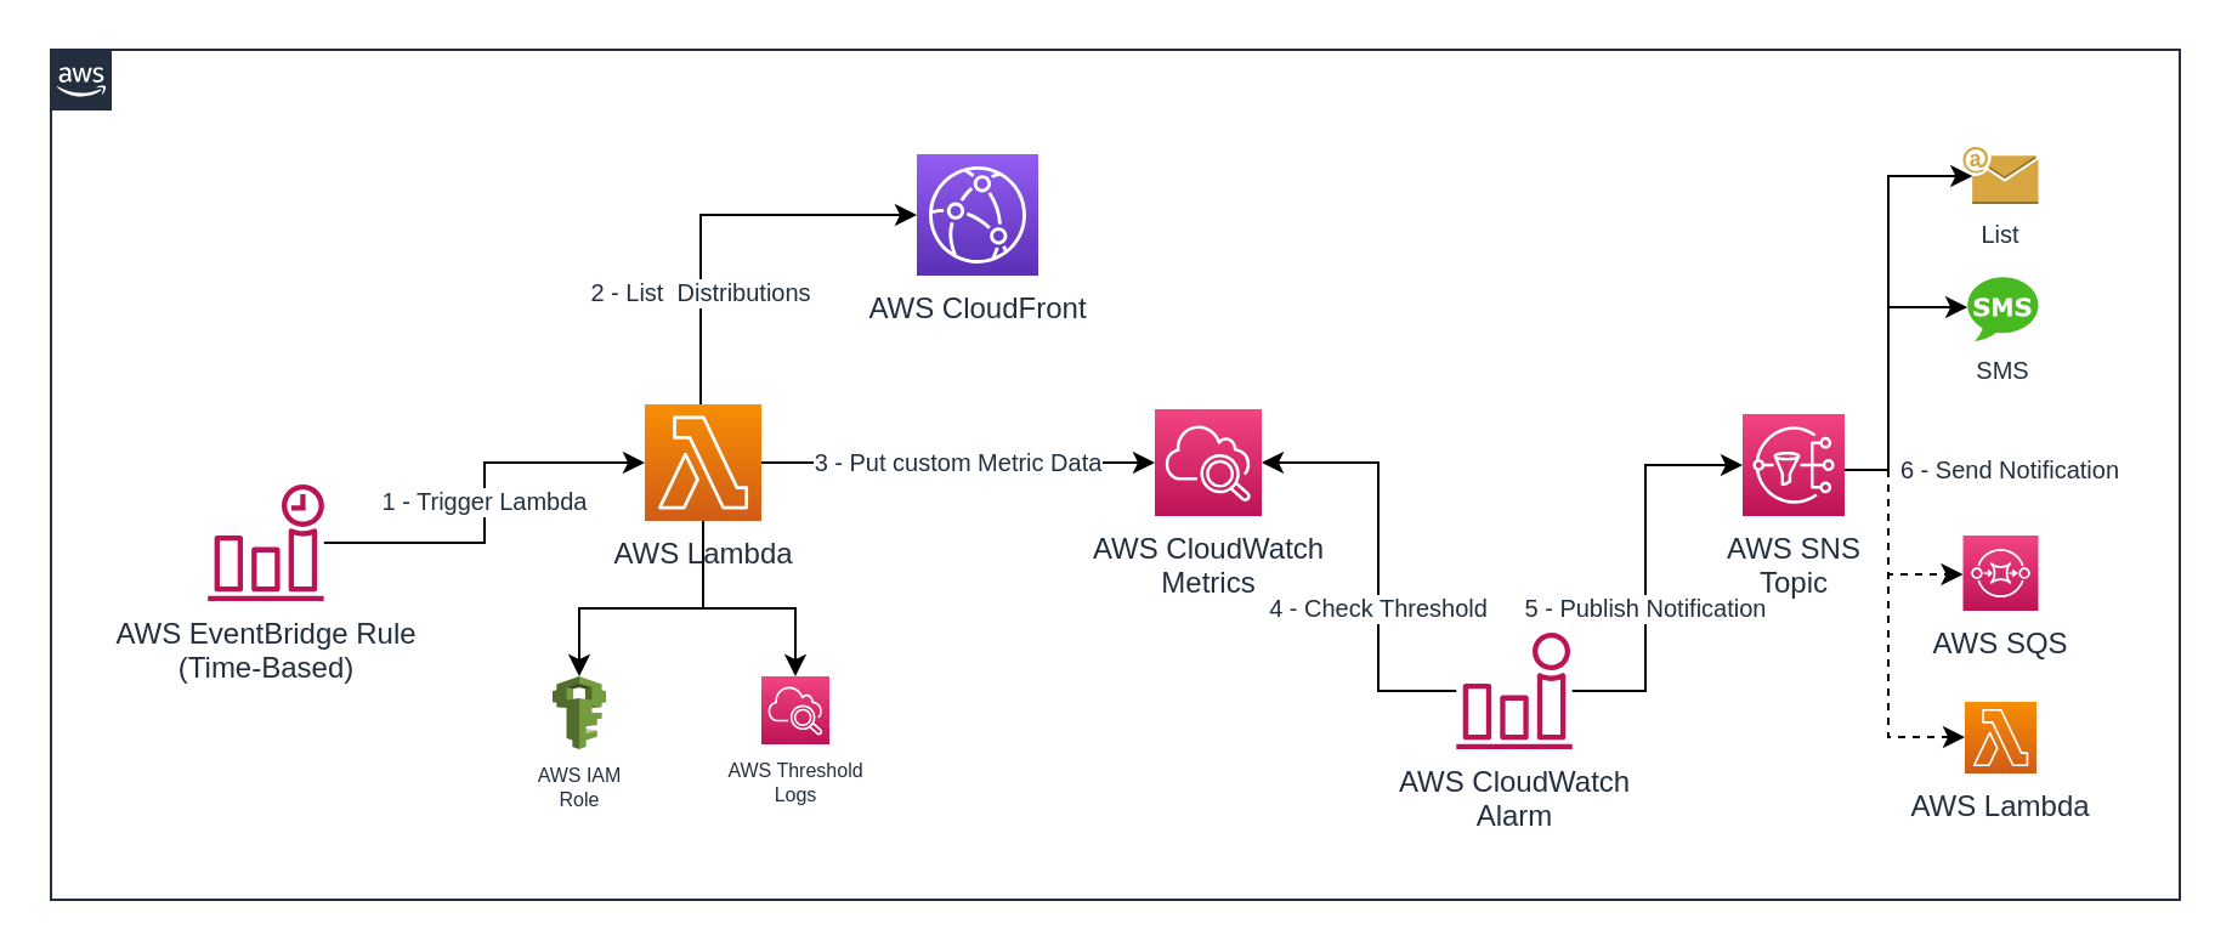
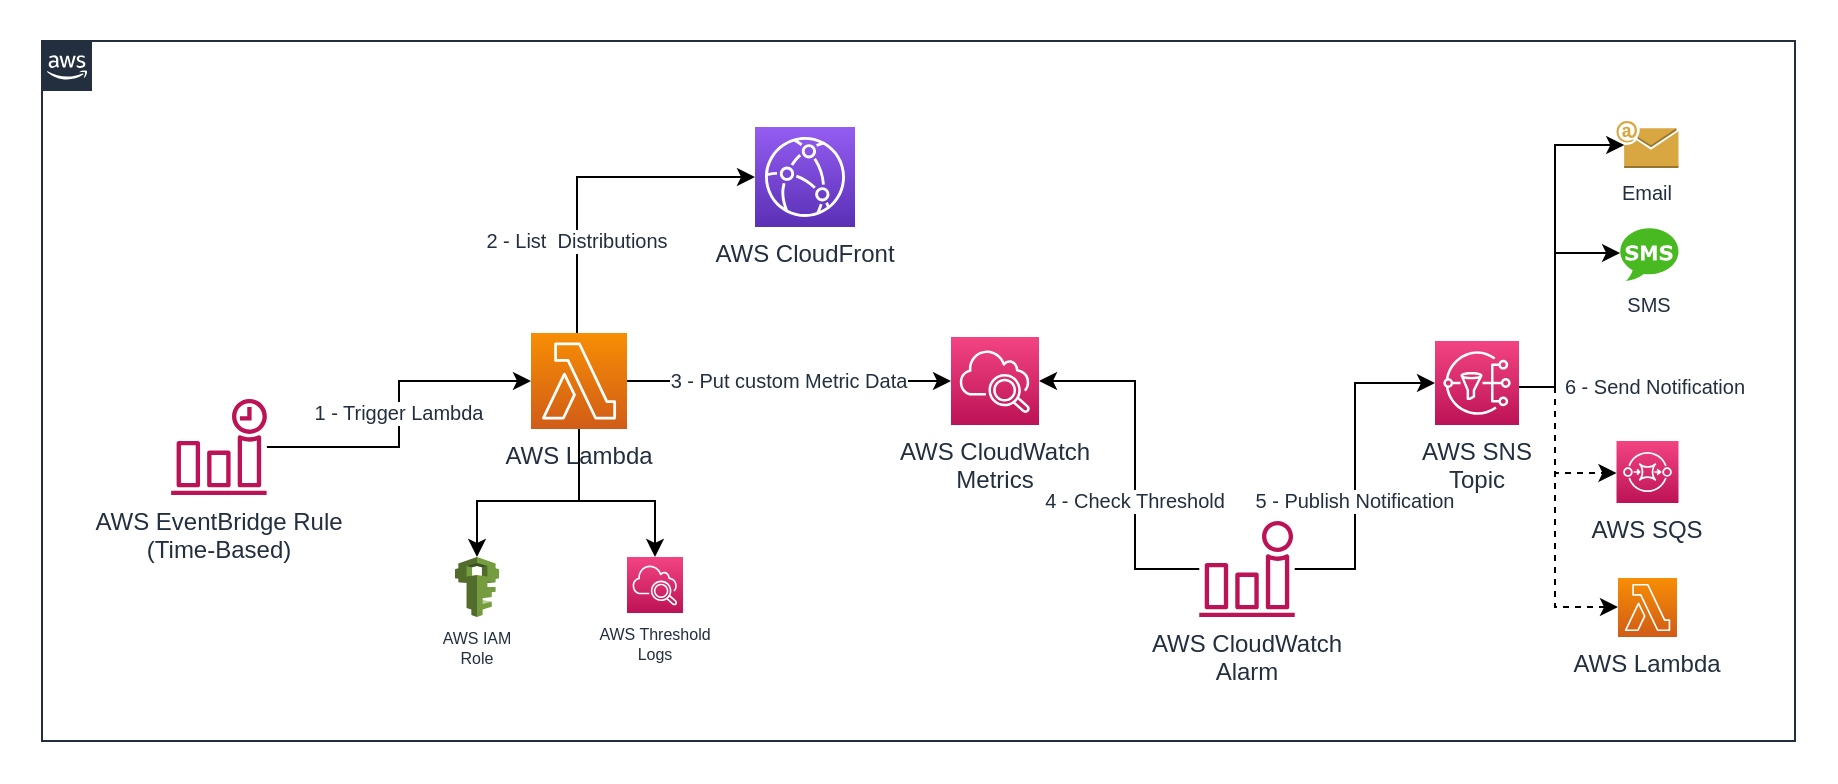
- <mxCell id="20" value="List" style="outlineConnect=0;dashed=0;verticalLabelPosition=bottom;verticalAlign=top;align=center;html=1;shape=mxgraph.aws3.email;fillColor=#D9A741;gradientColor=none;fontSize=10;fontColor=#232F3E;" vertex="1" parent="1"><mxGeometry x="807.75" y="60" width="31" height="23.54" as="geometry" /></mxCell>
+ <mxCell id="20" value="Email" style="outlineConnect=0;dashed=0;verticalLabelPosition=bottom;verticalAlign=top;align=center;html=1;shape=mxgraph.aws3.email;fillColor=#D9A741;gradientColor=none;fontSize=10;fontColor=#232F3E;" vertex="1" parent="1"><mxGeometry x="807.75" y="60" width="31" height="23.54" as="geometry" /></mxCell>
